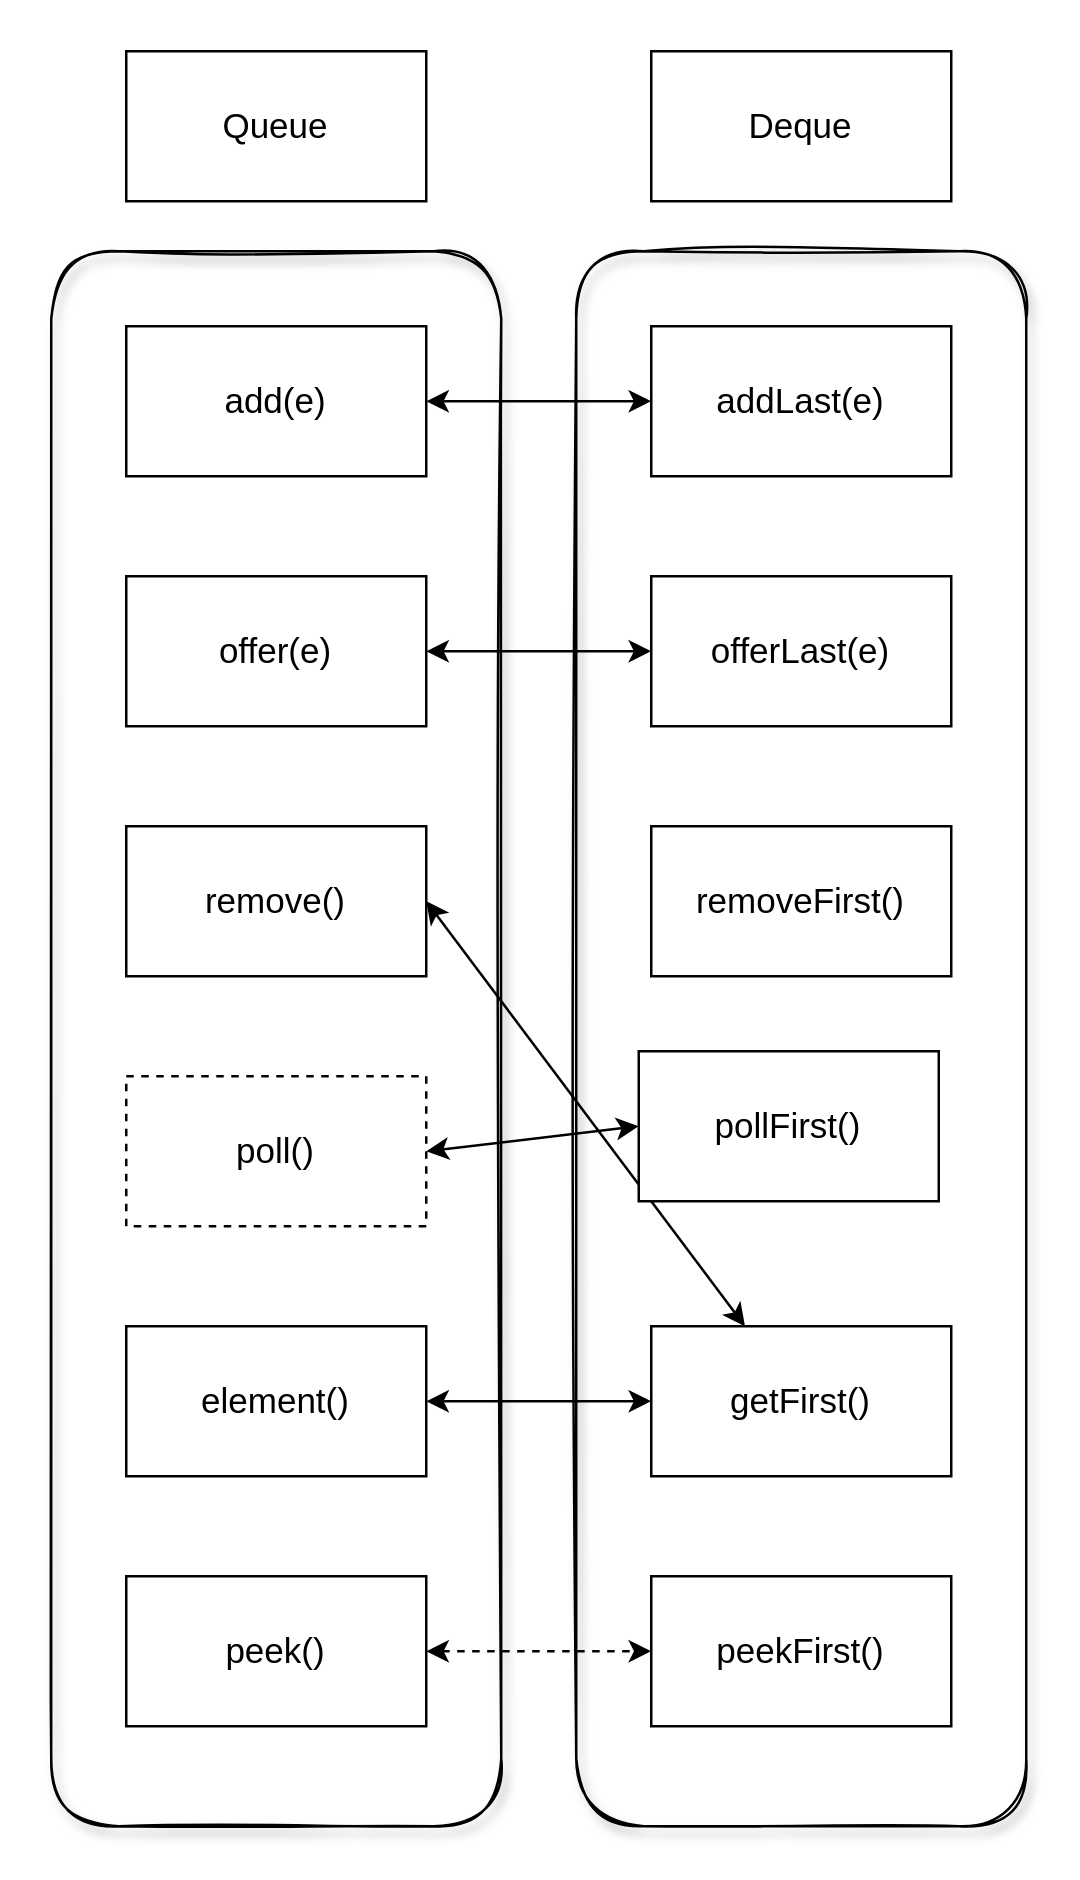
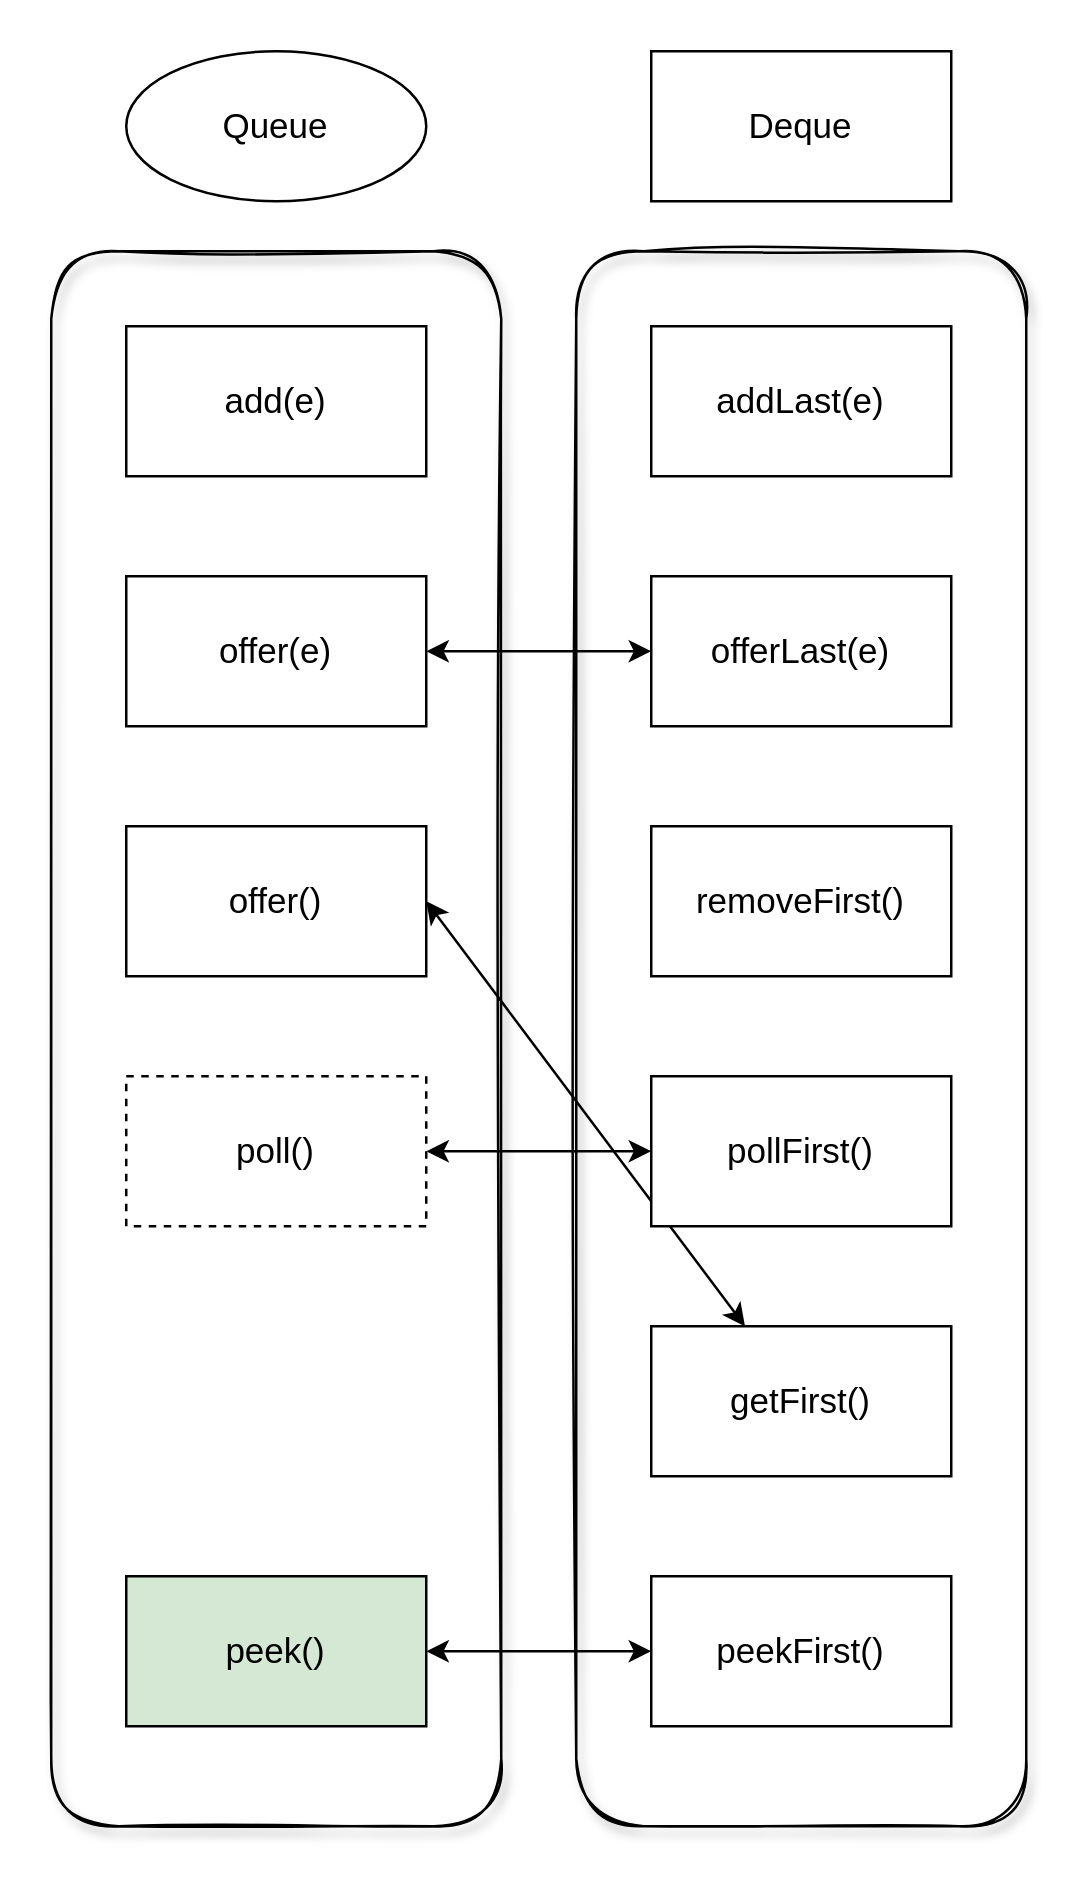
- <mxCell id="4" value="Queue" style="rounded=0;whiteSpace=wrap;html=1;fontSize=14;" parent="1" vertex="1"><mxGeometry x="50" y="20" width="120" height="60" as="geometry" /></mxCell>
+ <mxCell id="4" value="Queue" style="ellipse;whiteSpace=wrap;html=1;fontSize=14;" parent="1" vertex="1"><mxGeometry x="50" y="20" width="120" height="60" as="geometry" /></mxCell>
- <mxCell id="8" value="" style="endArrow=classic;startArrow=classic;html=1;rounded=0;exitX=1;exitY=0.5;exitDx=0;exitDy=0;entryX=0;entryY=0.5;entryDx=0;entryDy=0;fontSize=14;" parent="1" source="6" target="7" edge="1"><mxGeometry width="50" height="50" relative="1" as="geometry"><mxPoint x="290" y="190" as="sourcePoint" /><mxPoint x="340" y="140" as="targetPoint" /></mxGeometry></mxCell>
- <mxCell id="12" value="remove()" style="rounded=0;whiteSpace=wrap;html=1;fontSize=14;" parent="1" vertex="1"><mxGeometry x="50" y="330" width="120" height="60" as="geometry" /></mxCell>
+ <mxCell id="12" value="offer()" style="rounded=0;whiteSpace=wrap;html=1;fontSize=14;" parent="1" vertex="1"><mxGeometry x="50" y="330" width="120" height="60" as="geometry" /></mxCell>
- <mxCell id="19" value="&lt;div style=&quot;font-size: 14px;&quot;&gt;&lt;span style=&quot;background-color: initial; font-size: 14px;&quot;&gt;pollFirst()&lt;/span&gt;&lt;br style=&quot;font-size: 14px;&quot;&gt;&lt;/div&gt;" style="rounded=0;whiteSpace=wrap;html=1;fontSize=14;" parent="1" vertex="1"><mxGeometry x="255" y="420" width="120" height="60" as="geometry" /></mxCell>
+ <mxCell id="19" value="&lt;div style=&quot;font-size: 14px;&quot;&gt;&lt;span style=&quot;background-color: initial; font-size: 14px;&quot;&gt;pollFirst()&lt;/span&gt;&lt;br style=&quot;font-size: 14px;&quot;&gt;&lt;/div&gt;" style="rounded=0;whiteSpace=wrap;html=1;fontSize=14;" parent="1" vertex="1"><mxGeometry x="260" y="430" width="120" height="60" as="geometry" /></mxCell>
- <mxCell id="15" value="element()" style="rounded=0;whiteSpace=wrap;html=1;fontSize=14;" parent="1" vertex="1"><mxGeometry x="50" y="530" width="120" height="60" as="geometry" /></mxCell>
- <mxCell id="17" value="" style="endArrow=classic;startArrow=classic;html=1;rounded=0;exitX=1;exitY=0.5;exitDx=0;exitDy=0;entryX=0;entryY=0.5;entryDx=0;entryDy=0;fontSize=14;" parent="1" source="15" target="16" edge="1"><mxGeometry width="50" height="50" relative="1" as="geometry"><mxPoint x="290" y="590" as="sourcePoint" /><mxPoint x="340" y="540" as="targetPoint" /></mxGeometry></mxCell>
- <mxCell id="21" value="peek()" style="rounded=0;whiteSpace=wrap;html=1;fontSize=14;" parent="1" vertex="1"><mxGeometry x="50" y="630" width="120" height="60" as="geometry" /></mxCell>
+ <mxCell id="21" value="peek()" style="rounded=0;whiteSpace=wrap;html=1;fontSize=14;fillColor=#d5e8d4;" parent="1" vertex="1"><mxGeometry x="50" y="630" width="120" height="60" as="geometry" /></mxCell>
- <mxCell id="23" value="" style="endArrow=classic;startArrow=classic;html=1;rounded=0;exitX=1;exitY=0.5;exitDx=0;exitDy=0;entryX=0;entryY=0.5;entryDx=0;entryDy=0;fontSize=14;dashed=1;" parent="1" source="21" target="22" edge="1"><mxGeometry width="50" height="50" relative="1" as="geometry"><mxPoint x="290" y="690" as="sourcePoint" /><mxPoint x="340" y="640" as="targetPoint" /></mxGeometry></mxCell>
+ <mxCell id="23" value="" style="endArrow=classic;startArrow=classic;html=1;rounded=0;exitX=1;exitY=0.5;exitDx=0;exitDy=0;entryX=0;entryY=0.5;entryDx=0;entryDy=0;fontSize=14;" parent="1" source="21" target="22" edge="1"><mxGeometry width="50" height="50" relative="1" as="geometry"><mxPoint x="290" y="690" as="sourcePoint" /><mxPoint x="340" y="640" as="targetPoint" /></mxGeometry></mxCell>
